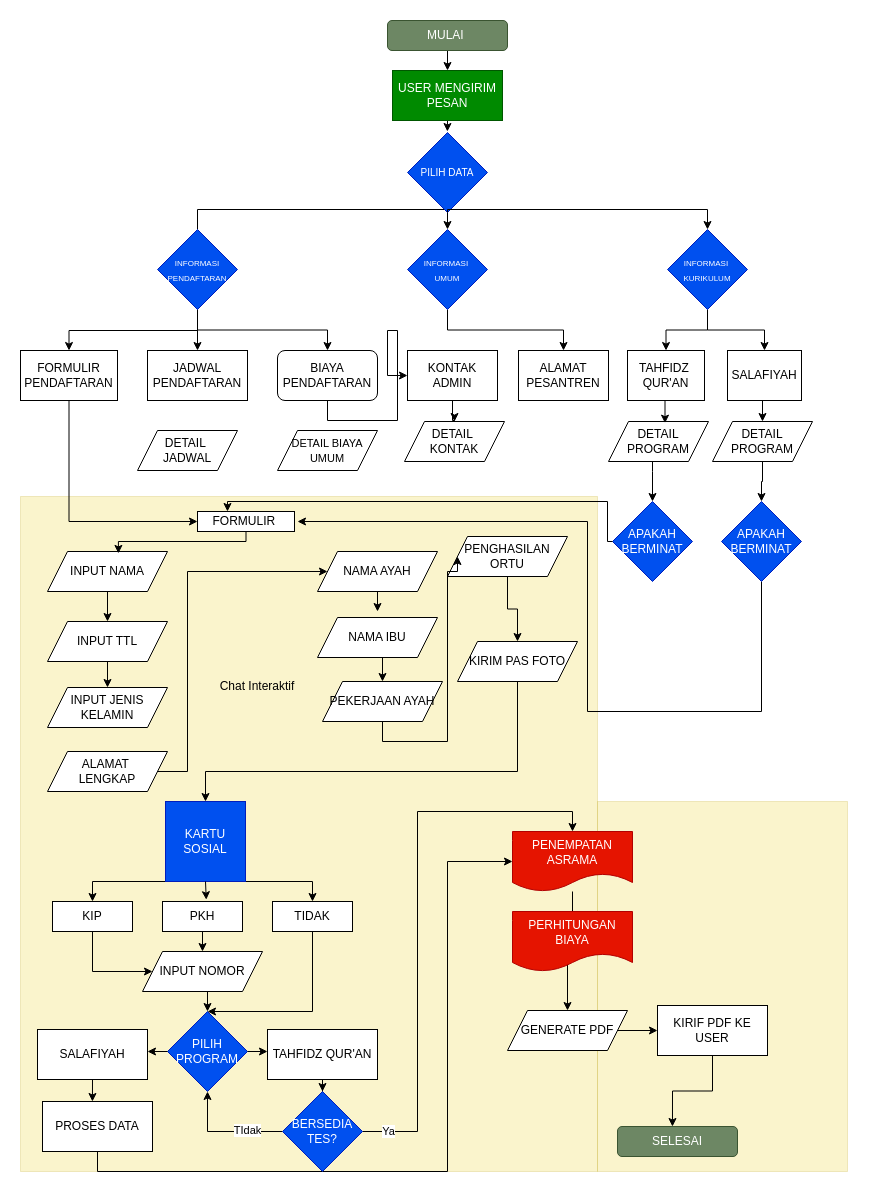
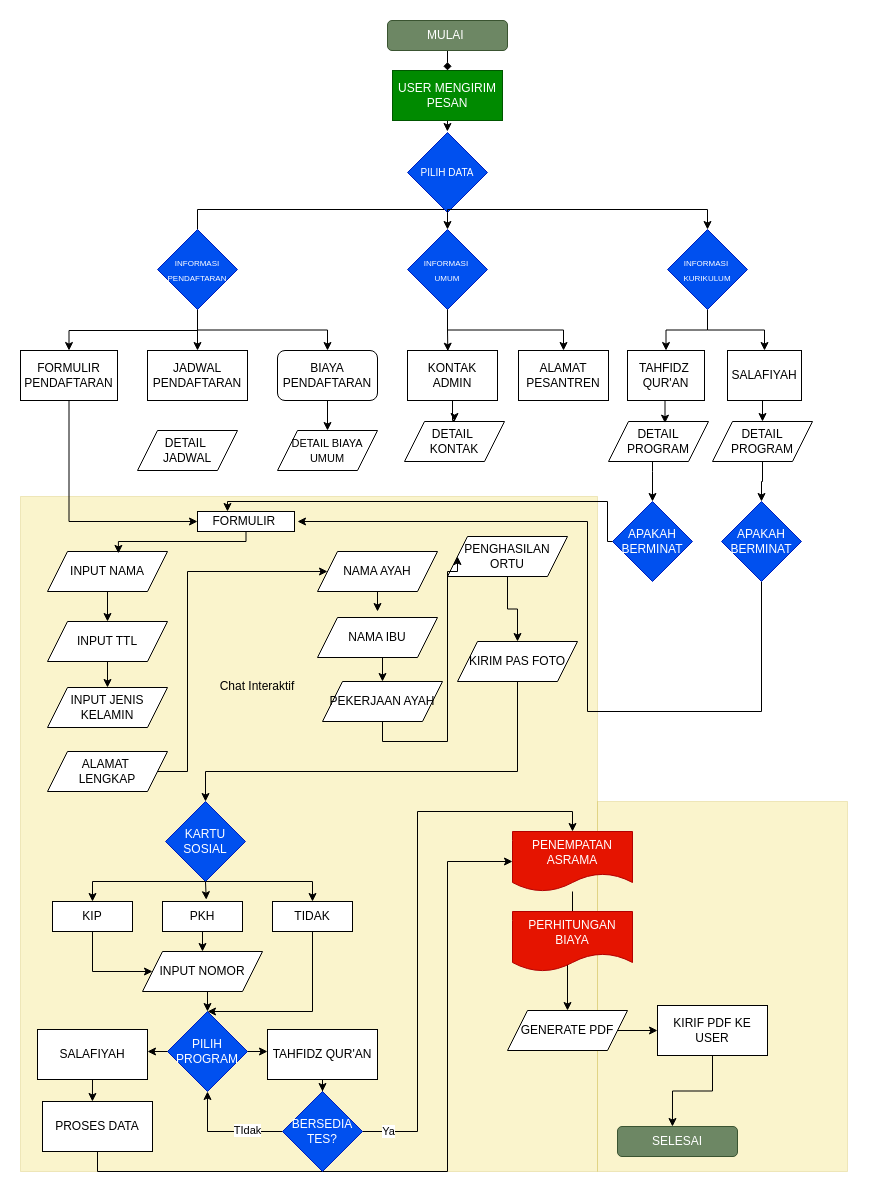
- <mxCell id="4" style="edgeStyle=orthogonalEdgeStyle;rounded=0;orthogonalLoop=1;jettySize=auto;html=1;exitX=0.5;exitY=1;exitDx=0;exitDy=0;entryX=0.5;entryY=0;entryDx=0;entryDy=0;" edge="1" parent="1" source="5" target="7"><mxGeometry relative="1" as="geometry" /></mxCell>
+ <mxCell id="4" style="edgeStyle=orthogonalEdgeStyle;rounded=0;orthogonalLoop=1;jettySize=auto;html=1;exitX=0.5;exitY=1;exitDx=0;exitDy=0;entryX=0.5;entryY=0;entryDx=0;entryDy=0;endArrow=diamond;" edge="1" parent="1" source="5" target="7"><mxGeometry relative="1" as="geometry" /></mxCell>
+ <mxCell id="84" style="edgeStyle=orthogonalEdgeStyle;rounded=0;orthogonalLoop=1;jettySize=auto;html=1;exitX=0.5;exitY=1;exitDx=0;exitDy=0;entryX=0.448;entryY=0.014;entryDx=0;entryDy=0;entryPerimeter=0;" edge="1" parent="1" source="31" target="11"><mxGeometry relative="1" as="geometry" /></mxCell>
- <mxCell id="17" style="edgeStyle=orthogonalEdgeStyle;rounded=0;orthogonalLoop=1;jettySize=auto;html=1;exitX=0.5;exitY=1;exitDx=0;exitDy=0;" edge="1" parent="1" source="18" target="11"><mxGeometry relative="1" as="geometry" /></mxCell>
+ <mxCell id="17" style="edgeStyle=orthogonalEdgeStyle;rounded=0;orthogonalLoop=1;jettySize=auto;html=1;exitX=0.5;exitY=1;exitDx=0;exitDy=0;entryX=0.5;entryY=0;entryDx=0;entryDy=0;" edge="1" parent="1" source="18" target="36"><mxGeometry relative="1" as="geometry" /></mxCell>
- <mxCell id="61" value="KARTU SOSIAL" style="whiteSpace=wrap;html=1;fillColor=#0050ef;fontColor=#ffffff;strokeColor=#001DBC;rounded=0;" vertex="1" parent="1"><mxGeometry x="165" y="801" width="80" height="80" as="geometry" /></mxCell>
+ <mxCell id="61" value="KARTU SOSIAL" style="rhombus;whiteSpace=wrap;html=1;fillColor=#0050ef;fontColor=#ffffff;strokeColor=#001DBC;" vertex="1" parent="1"><mxGeometry x="165" y="801" width="80" height="80" as="geometry" /></mxCell>
